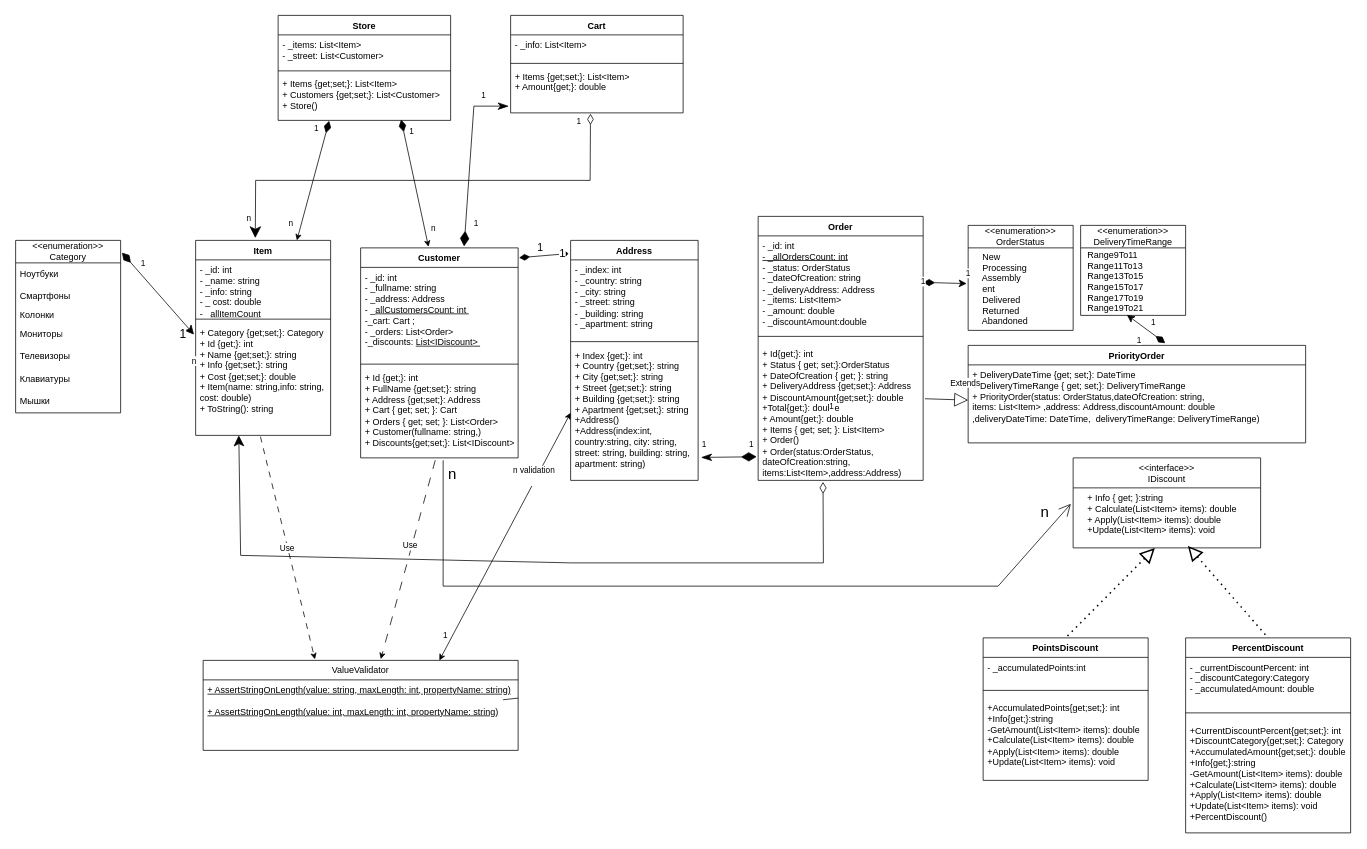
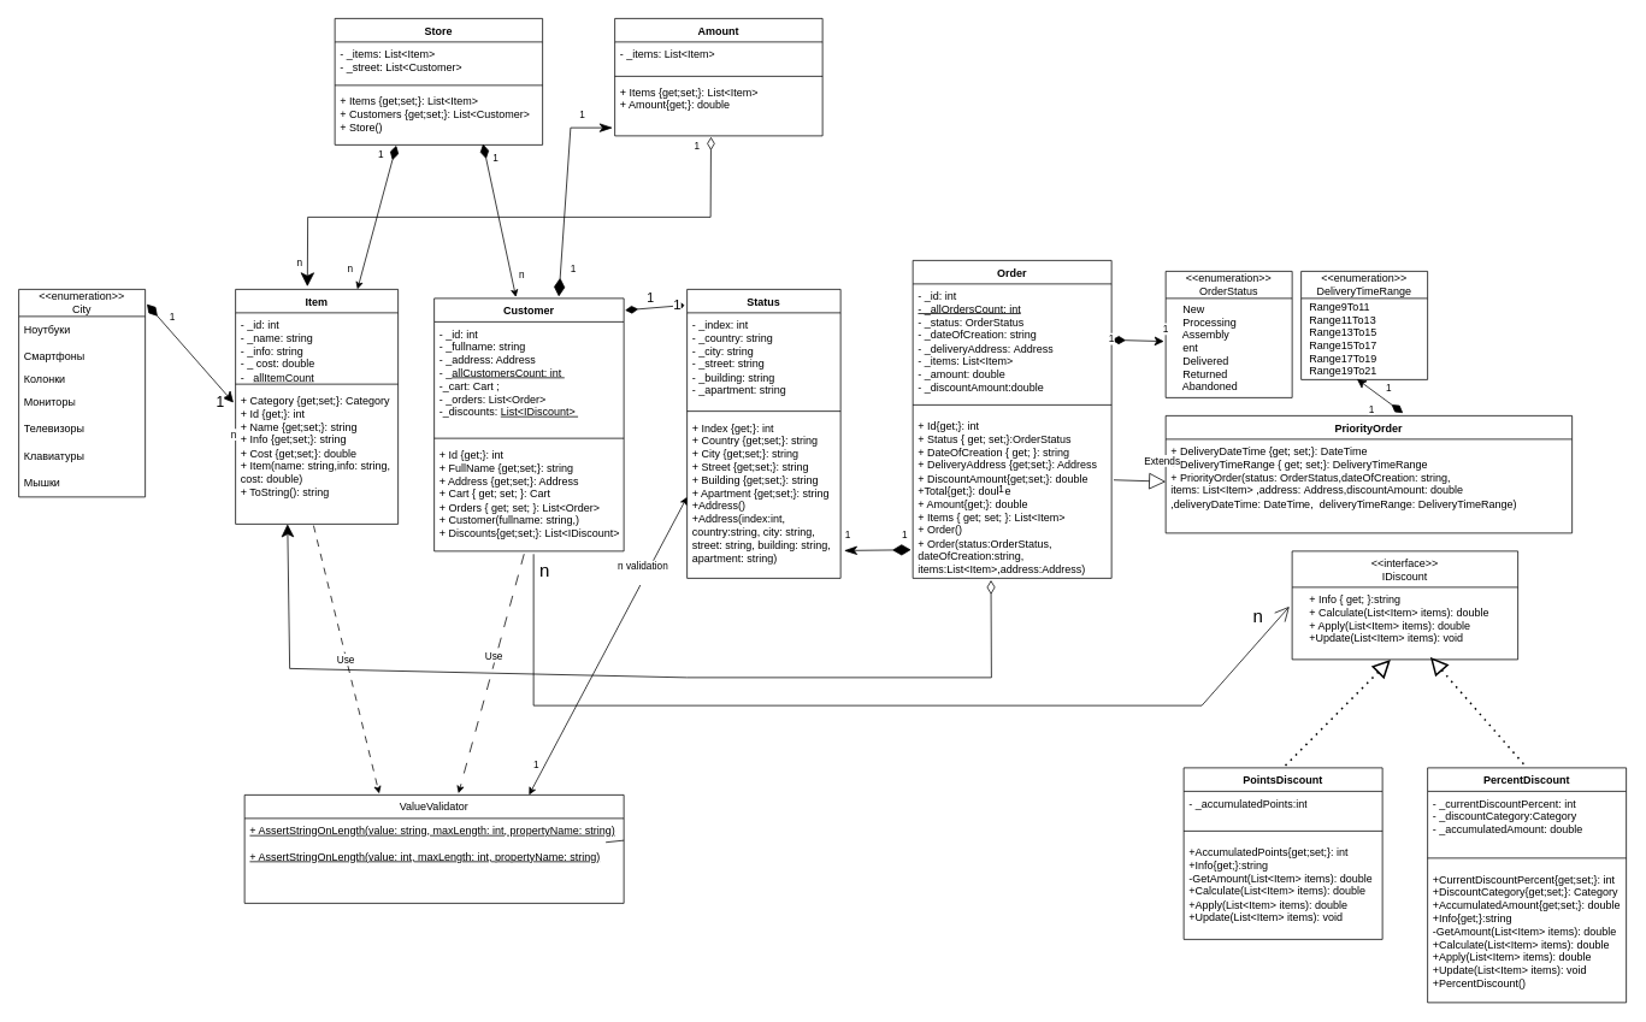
- <mxCell id="60" value="Cart" style="swimlane;fontStyle=1;align=center;verticalAlign=top;childLayout=stackLayout;horizontal=1;startSize=26;horizontalStack=0;resizeParent=1;resizeParentMax=0;resizeLast=0;collapsible=1;marginBottom=0;whiteSpace=wrap;html=1;" parent="1" vertex="1"><mxGeometry x="680" y="20" width="230" height="130" as="geometry" /></mxCell>
+ <mxCell id="60" value="Amount" style="swimlane;fontStyle=1;align=center;verticalAlign=top;childLayout=stackLayout;horizontal=1;startSize=26;horizontalStack=0;resizeParent=1;resizeParentMax=0;resizeLast=0;collapsible=1;marginBottom=0;whiteSpace=wrap;html=1;" parent="1" vertex="1"><mxGeometry x="680" y="20" width="230" height="130" as="geometry" /></mxCell>
- <mxCell id="61" value="- _info: List&amp;lt;Item&amp;gt;&lt;div&gt;&lt;br&gt;&lt;/div&gt;&lt;div&gt;&lt;br&gt;&lt;/div&gt;" style="text;strokeColor=none;fillColor=none;align=left;verticalAlign=top;spacingLeft=4;spacingRight=4;overflow=hidden;rotatable=0;points=[[0,0.5],[1,0.5]];portConstraint=eastwest;whiteSpace=wrap;html=1;" parent="60" vertex="1"><mxGeometry y="26" width="230" height="34" as="geometry" /></mxCell>
+ <mxCell id="61" value="- _items: List&amp;lt;Item&amp;gt;&lt;div&gt;&lt;br&gt;&lt;/div&gt;&lt;div&gt;&lt;br&gt;&lt;/div&gt;" style="text;strokeColor=none;fillColor=none;align=left;verticalAlign=top;spacingLeft=4;spacingRight=4;overflow=hidden;rotatable=0;points=[[0,0.5],[1,0.5]];portConstraint=eastwest;whiteSpace=wrap;html=1;" parent="60" vertex="1"><mxGeometry y="26" width="230" height="34" as="geometry" /></mxCell>
- <mxCell id="27" value="Address" style="swimlane;fontStyle=1;align=center;verticalAlign=top;childLayout=stackLayout;horizontal=1;startSize=26;horizontalStack=0;resizeParent=1;resizeParentMax=0;resizeLast=0;collapsible=1;marginBottom=0;whiteSpace=wrap;html=1;" parent="1" vertex="1"><mxGeometry x="760" y="320" width="170" height="320" as="geometry" /></mxCell>
+ <mxCell id="27" value="Status" style="swimlane;fontStyle=1;align=center;verticalAlign=top;childLayout=stackLayout;horizontal=1;startSize=26;horizontalStack=0;resizeParent=1;resizeParentMax=0;resizeLast=0;collapsible=1;marginBottom=0;whiteSpace=wrap;html=1;" parent="1" vertex="1"><mxGeometry x="760" y="320" width="170" height="320" as="geometry" /></mxCell>
- <mxCell id="17" value="&lt;div&gt;&amp;lt;&amp;lt;enumeration&amp;gt;&amp;gt;&lt;/div&gt;Category" style="swimlane;fontStyle=0;childLayout=stackLayout;horizontal=1;startSize=30;horizontalStack=0;resizeParent=1;resizeParentMax=0;resizeLast=0;collapsible=1;marginBottom=0;whiteSpace=wrap;html=1;" parent="1" vertex="1"><mxGeometry x="20" y="320" width="140" height="230" as="geometry" /></mxCell>
+ <mxCell id="17" value="&lt;div&gt;&amp;lt;&amp;lt;enumeration&amp;gt;&amp;gt;&lt;/div&gt;City" style="swimlane;fontStyle=0;childLayout=stackLayout;horizontal=1;startSize=30;horizontalStack=0;resizeParent=1;resizeParentMax=0;resizeLast=0;collapsible=1;marginBottom=0;whiteSpace=wrap;html=1;" parent="1" vertex="1"><mxGeometry x="20" y="320" width="140" height="230" as="geometry" /></mxCell>
